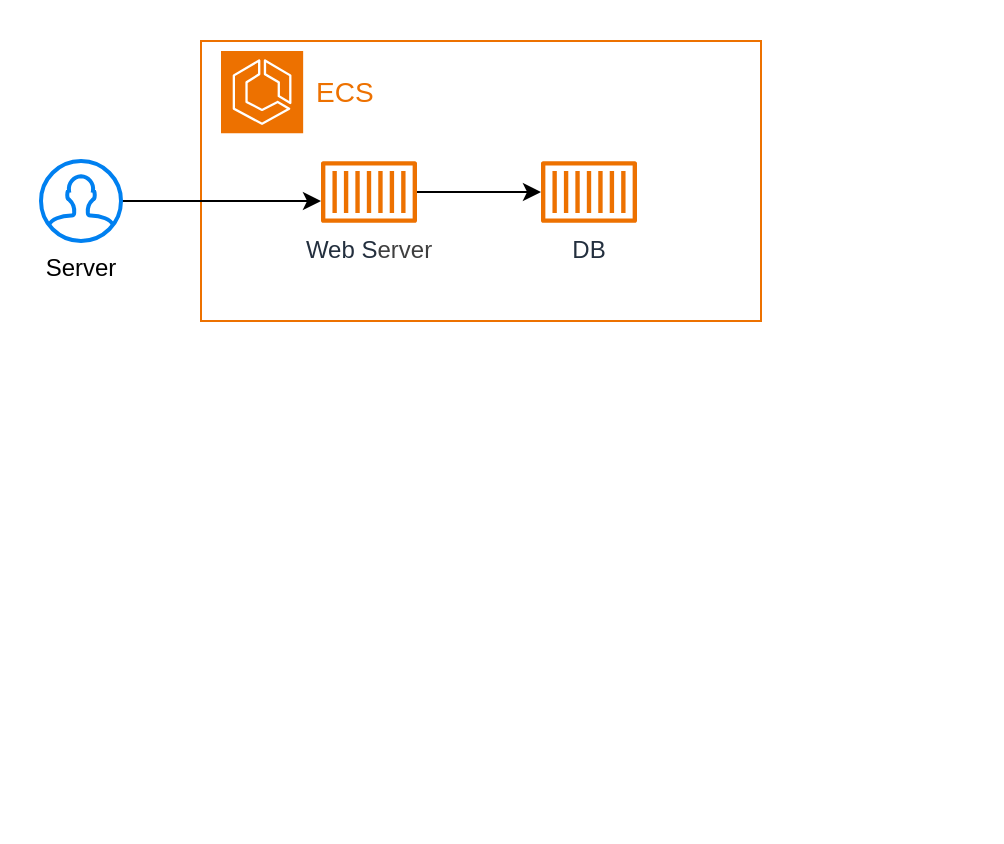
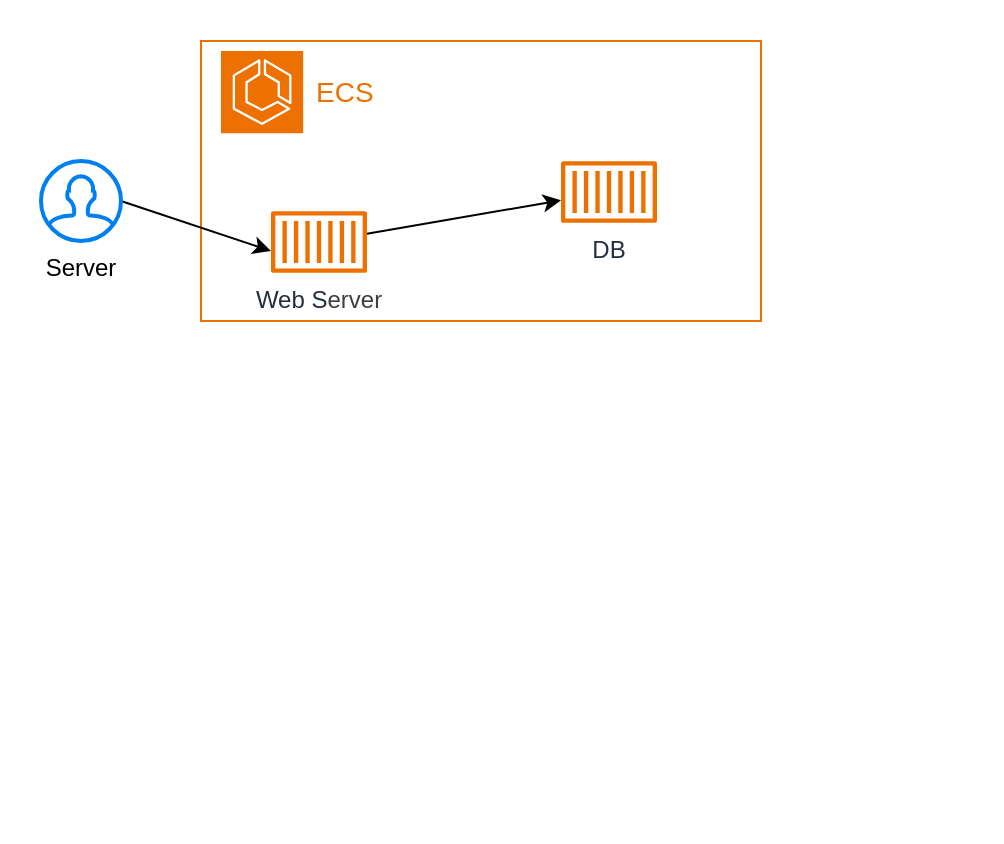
- <mxCell id="5" value="Web S&lt;span style=&quot;color: rgb(63, 63, 63); background-color: transparent;&quot;&gt;erver&lt;/span&gt;" style="sketch=0;outlineConnect=0;fontColor=#232F3E;gradientColor=none;fillColor=#ED7100;strokeColor=none;dashed=0;verticalLabelPosition=bottom;verticalAlign=top;align=center;html=1;fontSize=12;fontStyle=0;aspect=fixed;pointerEvents=1;shape=mxgraph.aws4.container_1;" vertex="1" parent="2"><mxGeometry x="60" y="60" width="48" height="31" as="geometry" /></mxCell>
+ <mxCell id="5" value="Web S&lt;span style=&quot;color: rgb(63, 63, 63); background-color: transparent;&quot;&gt;erver&lt;/span&gt;" style="sketch=0;outlineConnect=0;fontColor=#232F3E;gradientColor=none;fillColor=#ED7100;strokeColor=none;dashed=0;verticalLabelPosition=bottom;verticalAlign=top;align=center;html=1;fontSize=12;fontStyle=0;aspect=fixed;pointerEvents=1;shape=mxgraph.aws4.container_1;" vertex="1" parent="2"><mxGeometry x="35" y="85" width="48" height="31" as="geometry" /></mxCell>
- <mxCell id="6" value="DB" style="sketch=0;outlineConnect=0;fontColor=#232F3E;gradientColor=none;fillColor=#ED7100;strokeColor=none;dashed=0;verticalLabelPosition=bottom;verticalAlign=top;align=center;html=1;fontSize=12;fontStyle=0;aspect=fixed;pointerEvents=1;shape=mxgraph.aws4.container_1;" vertex="1" parent="2"><mxGeometry x="170" y="60" width="48" height="31" as="geometry" /></mxCell>
+ <mxCell id="6" value="DB" style="sketch=0;outlineConnect=0;fontColor=#232F3E;gradientColor=none;fillColor=#ED7100;strokeColor=none;dashed=0;verticalLabelPosition=bottom;verticalAlign=top;align=center;html=1;fontSize=12;fontStyle=0;aspect=fixed;pointerEvents=1;shape=mxgraph.aws4.container_1;" vertex="1" parent="2"><mxGeometry x="180" y="60" width="48" height="31" as="geometry" /></mxCell>
